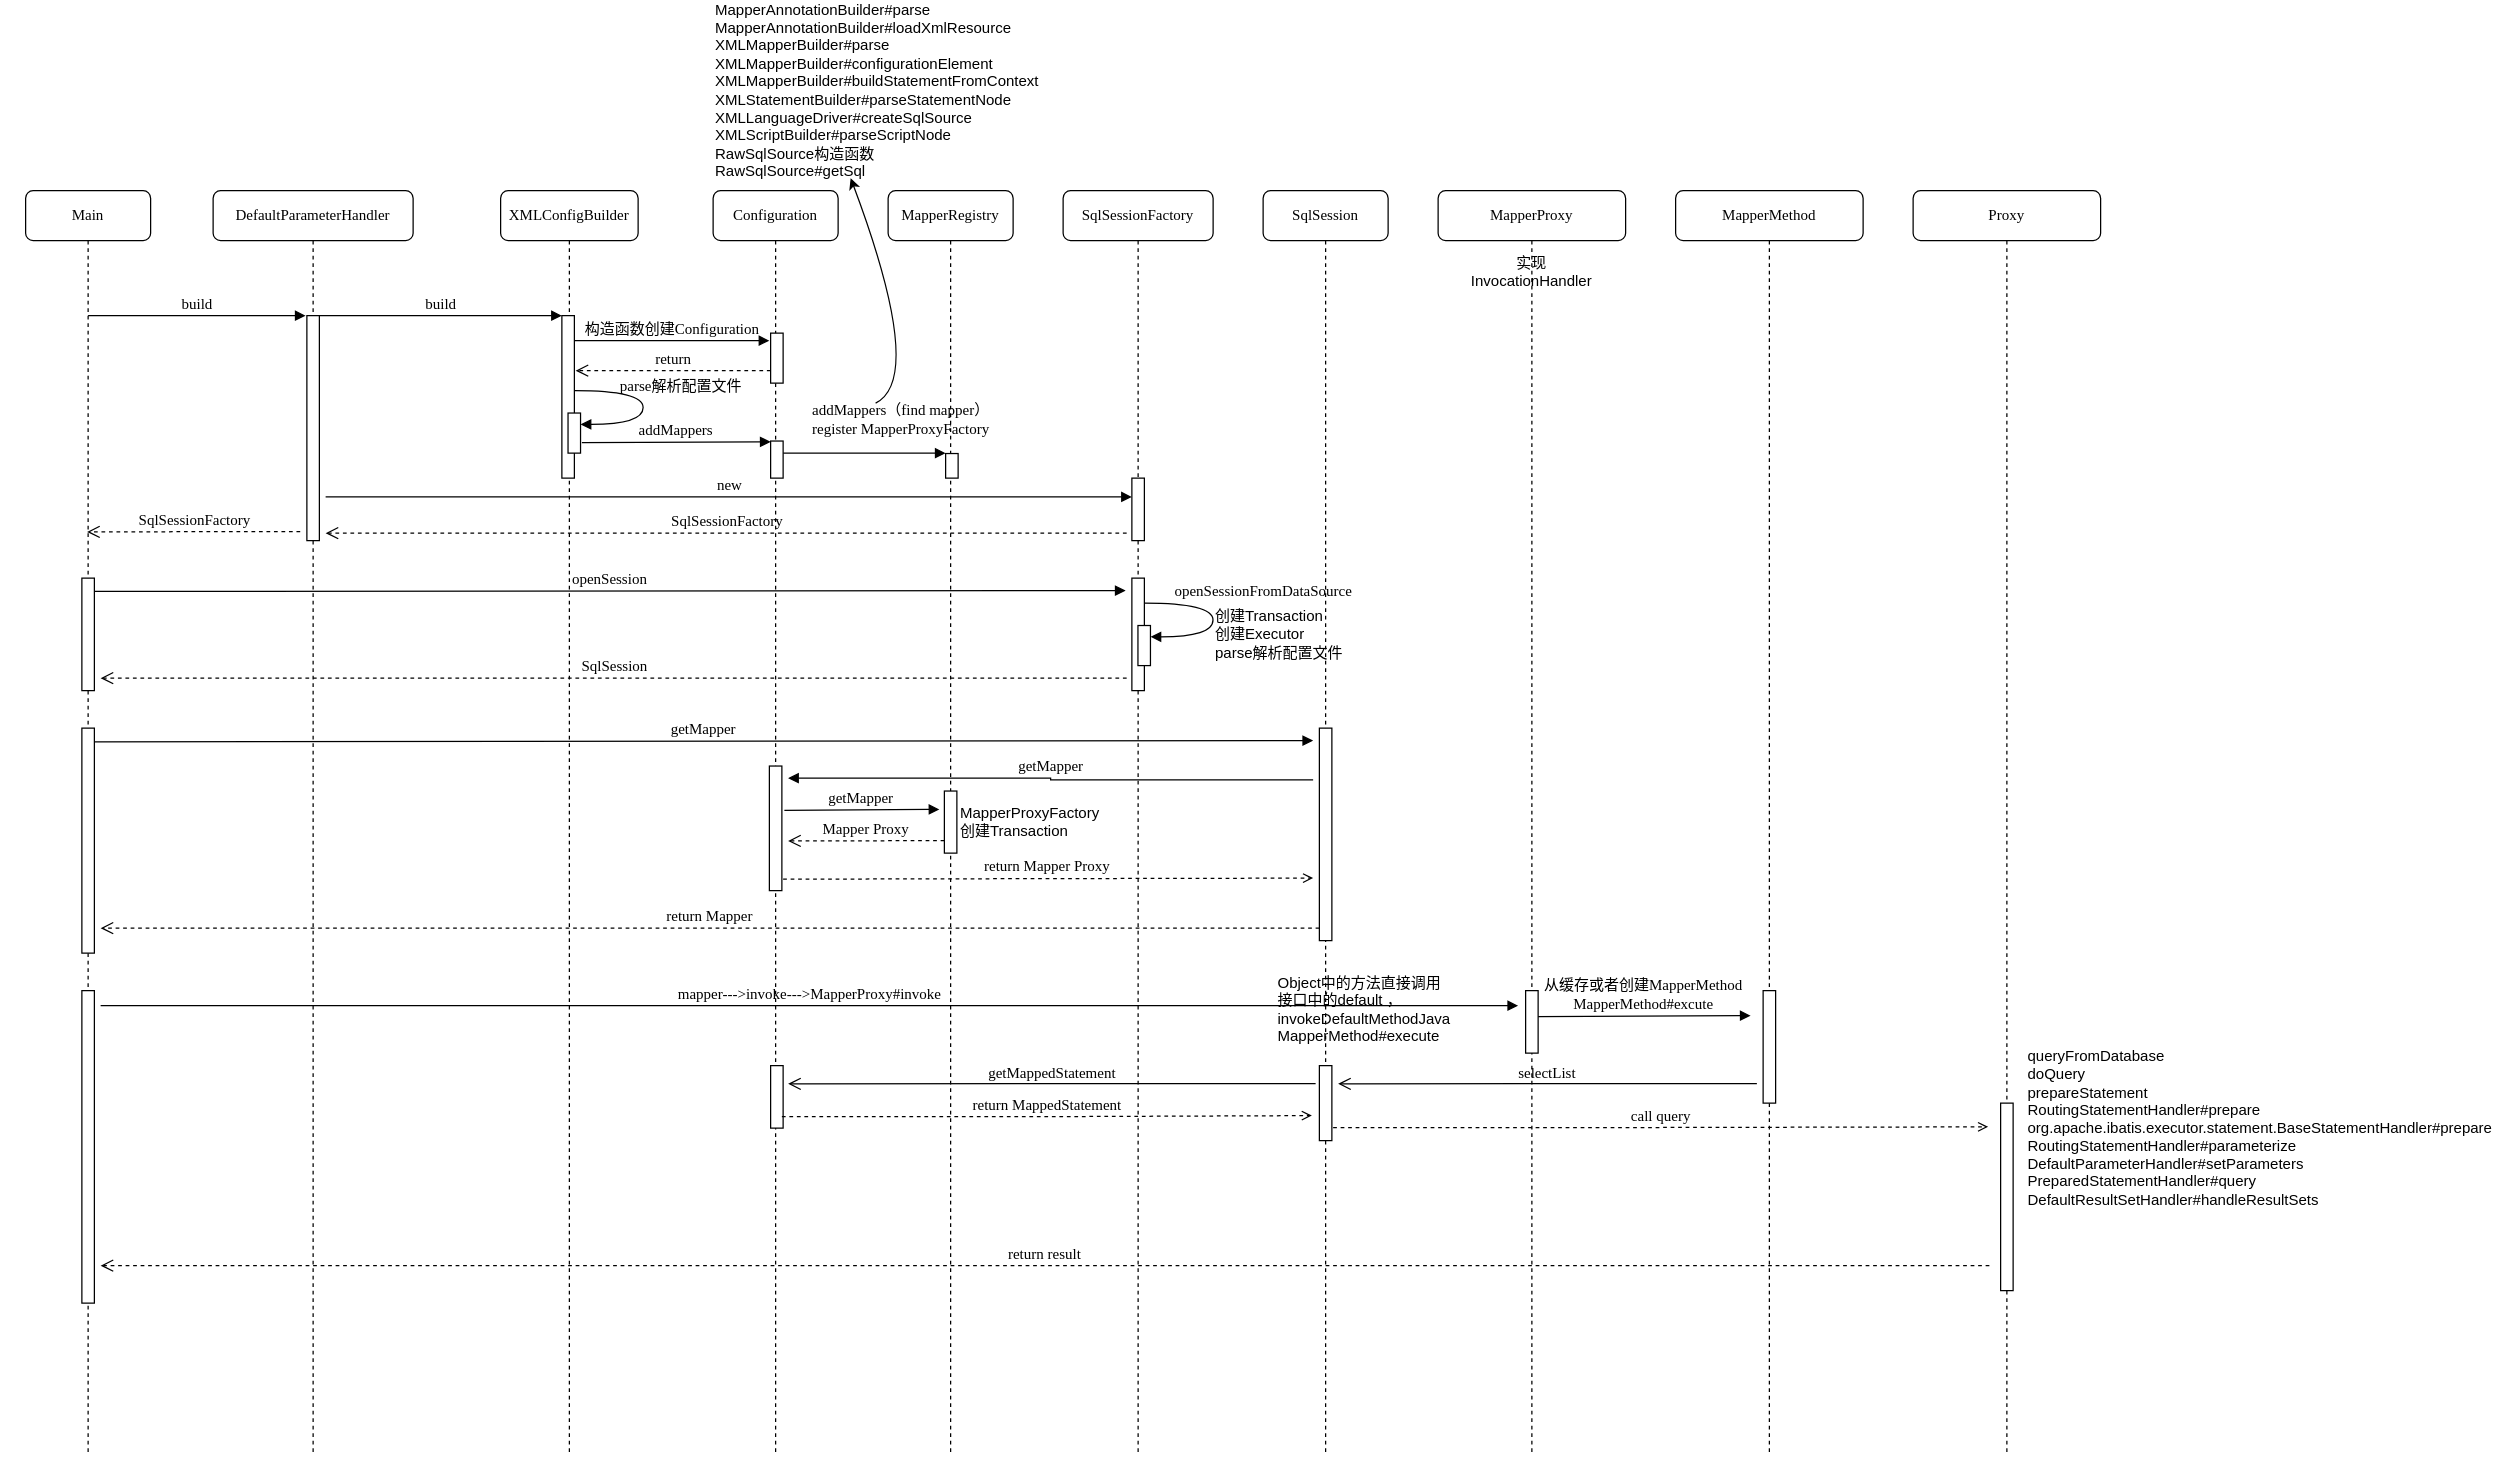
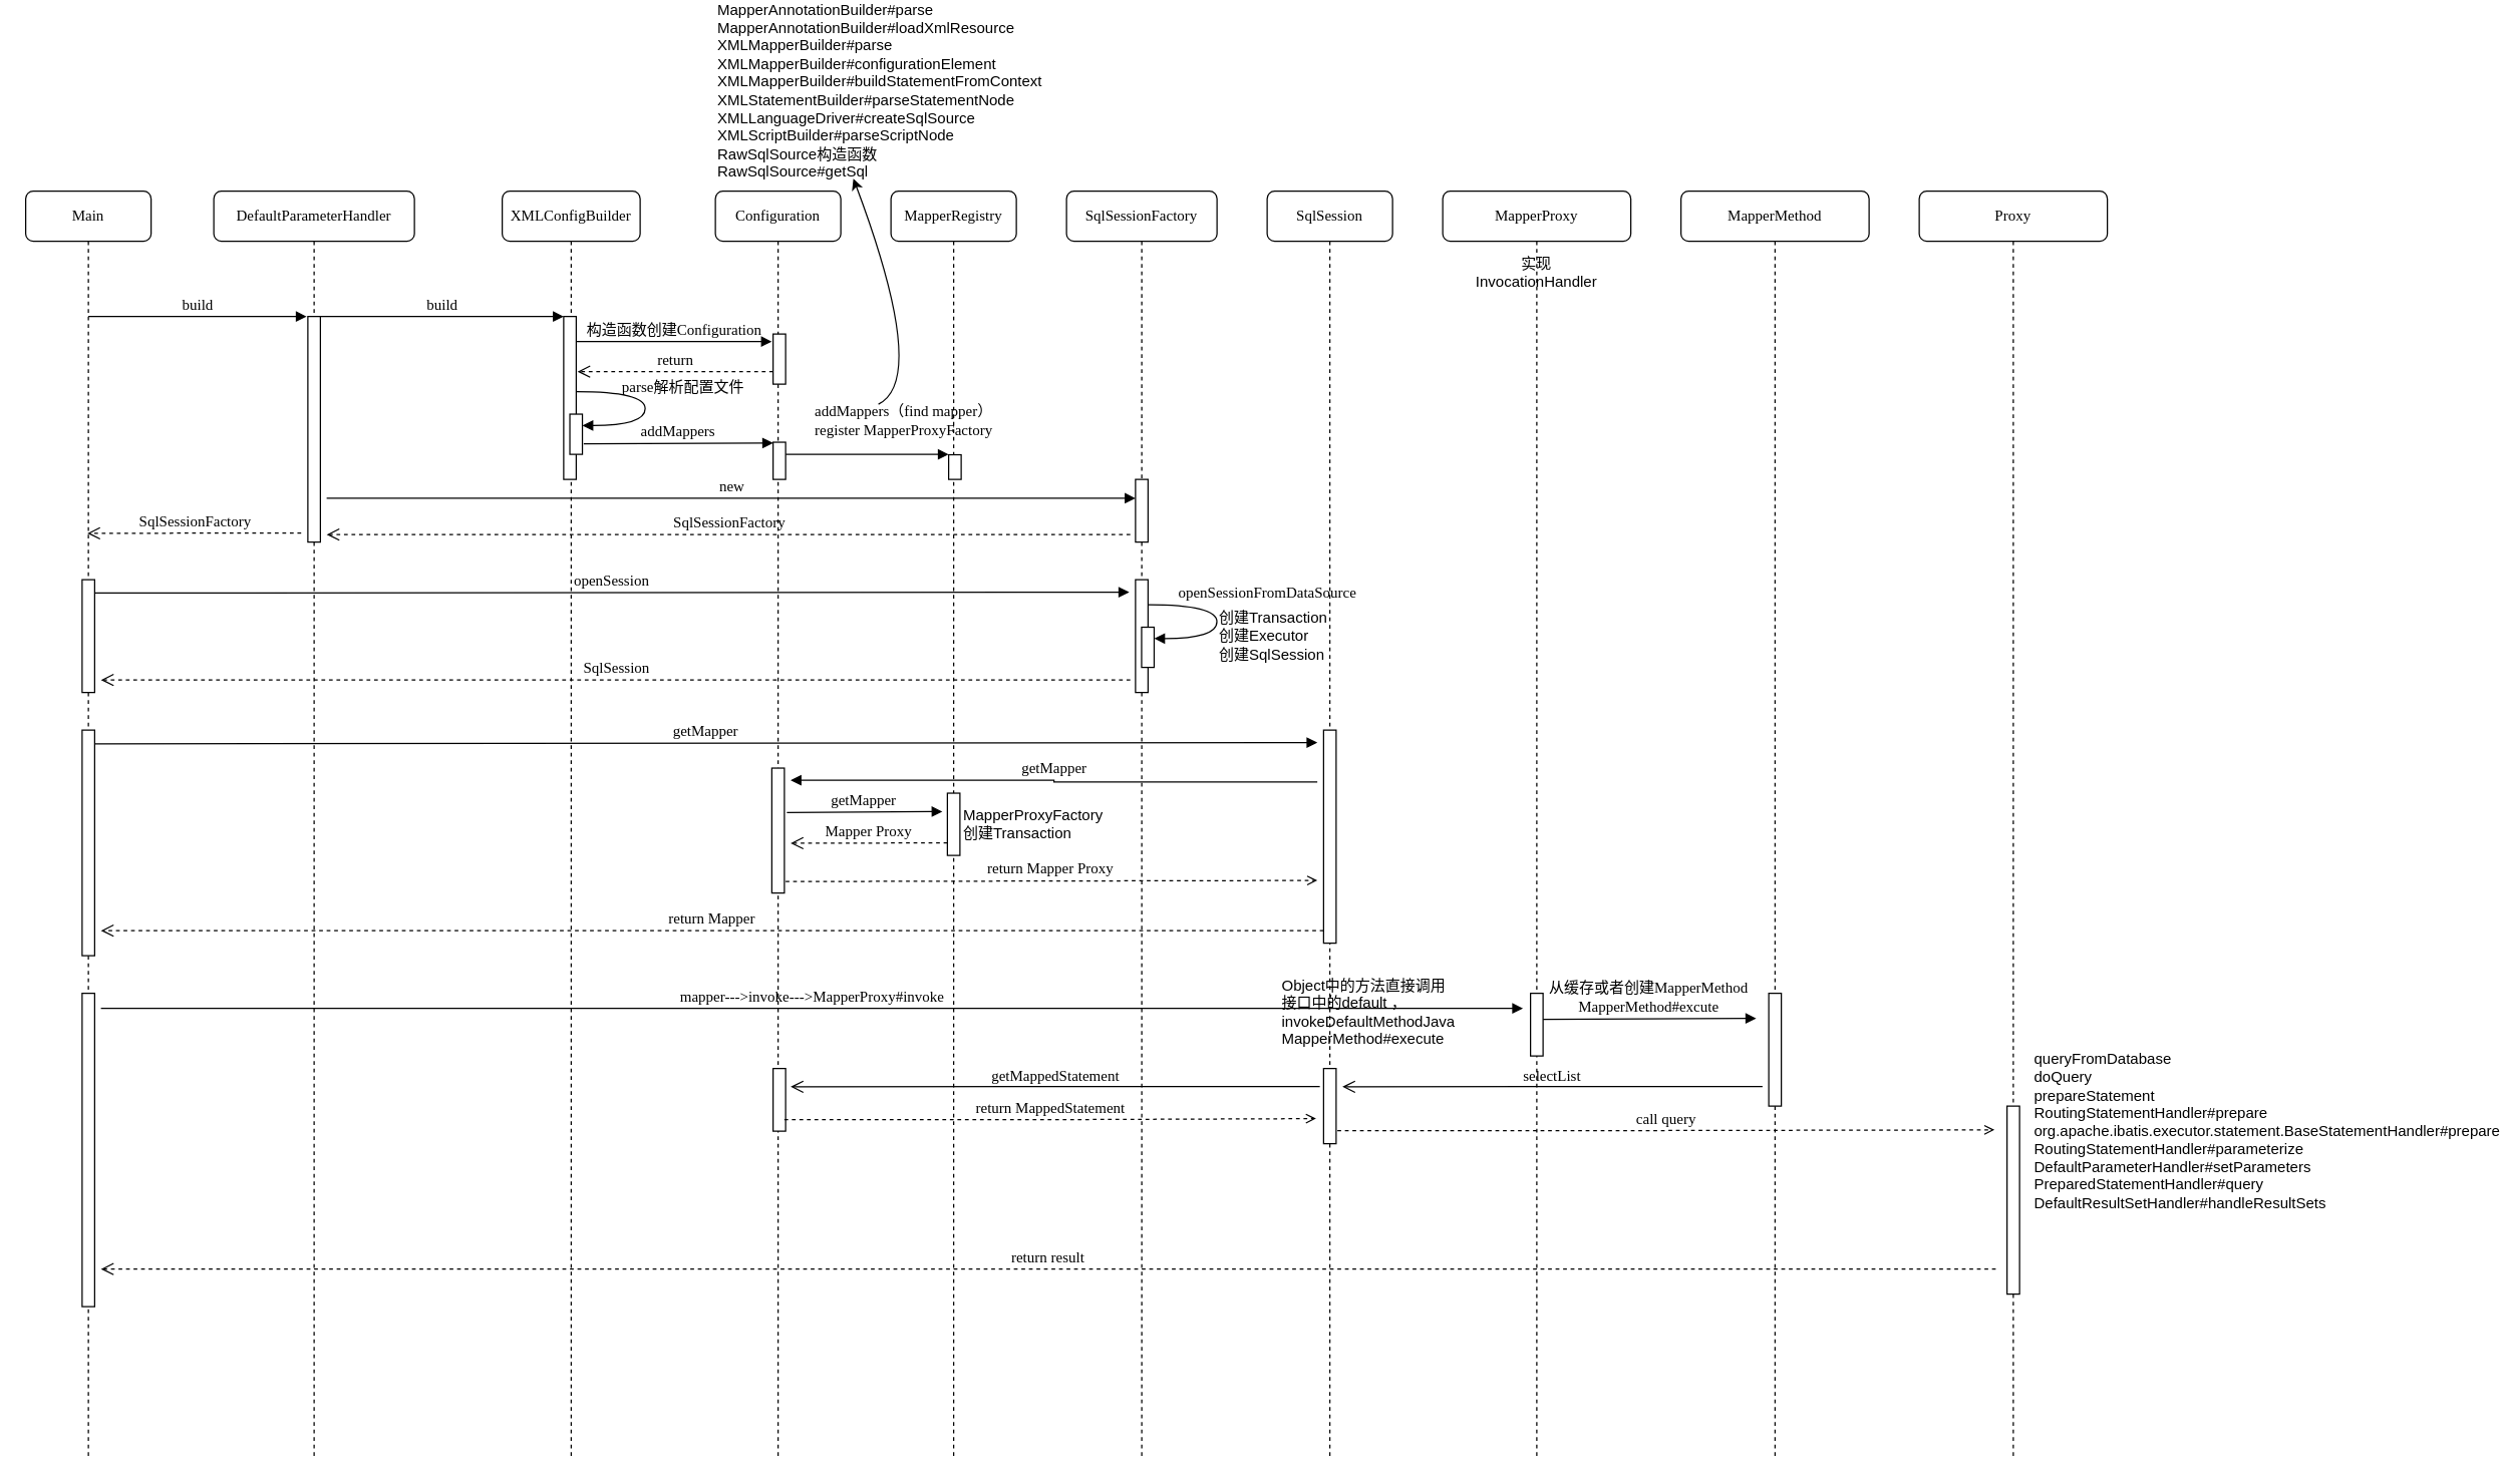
- <mxCell id="35" value="&lt;div&gt;创建Transaction&lt;/div&gt;&lt;div&gt;创建Executor&lt;/div&gt;&lt;div&gt;parse解析配置文件&lt;/div&gt;" style="text;html=1;strokeColor=none;fillColor=none;align=left;verticalAlign=middle;whiteSpace=wrap;rounded=0;" vertex="1" parent="1"><mxGeometry x="970" y="469.98" width="110" height="50" as="geometry" /></mxCell>
+ <mxCell id="35" value="&lt;div&gt;创建Transaction&lt;/div&gt;&lt;div&gt;创建Executor&lt;/div&gt;&lt;div&gt;创建SqlSession&lt;/div&gt;" style="text;html=1;strokeColor=none;fillColor=none;align=left;verticalAlign=middle;whiteSpace=wrap;rounded=0;" vertex="1" parent="1"><mxGeometry x="970" y="469.98" width="110" height="50" as="geometry" /></mxCell>
